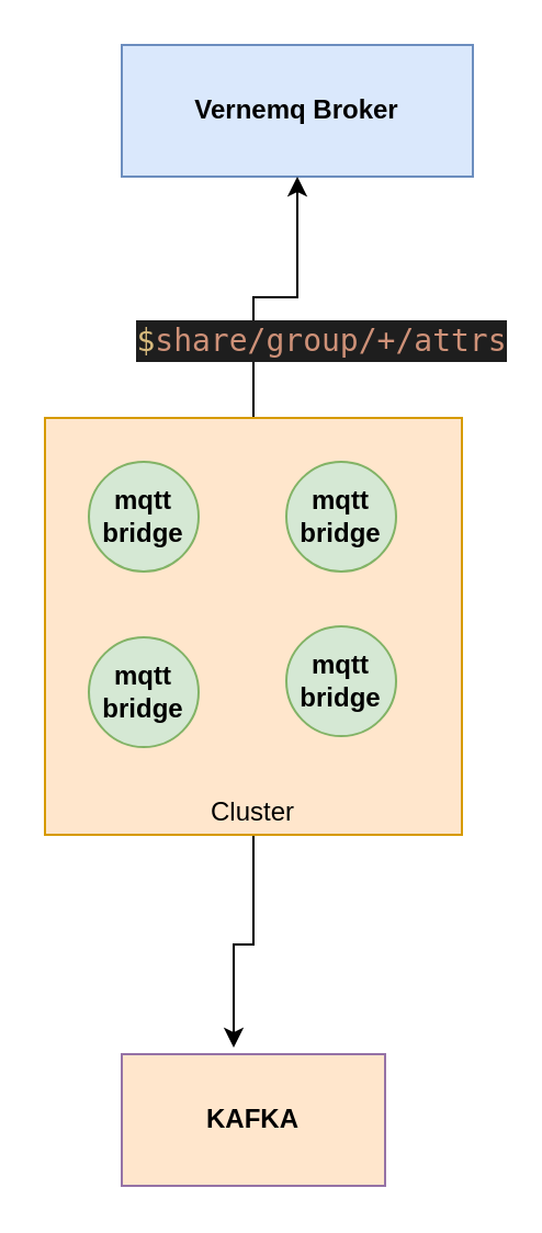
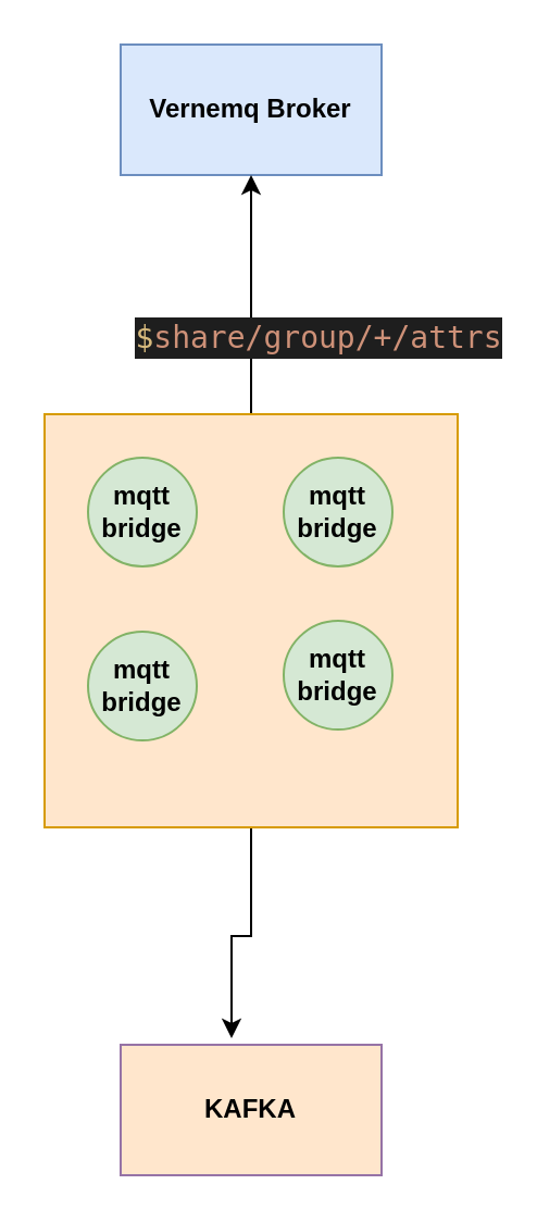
- <mxCell id="2" value="&lt;b&gt;Vernemq Broker&lt;/b&gt;" style="rounded=0;whiteSpace=wrap;html=1;fillColor=#dae8fc;strokeColor=#6c8ebf;" vertex="1" parent="1"><mxGeometry x="55" y="20" width="160" height="60" as="geometry" /></mxCell>
+ <mxCell id="2" value="&lt;b&gt;Vernemq Broker&lt;/b&gt;" style="rounded=0;whiteSpace=wrap;html=1;fillColor=#dae8fc;strokeColor=#6c8ebf;" vertex="1" parent="1"><mxGeometry x="55" y="20" width="120" height="60" as="geometry" /></mxCell>
- <mxCell id="10" value="Cluster" style="text;html=1;strokeColor=none;fillColor=none;align=center;verticalAlign=middle;whiteSpace=wrap;rounded=0;" vertex="1" parent="1"><mxGeometry x="95" y="360" width="40" height="20" as="geometry" /></mxCell>
